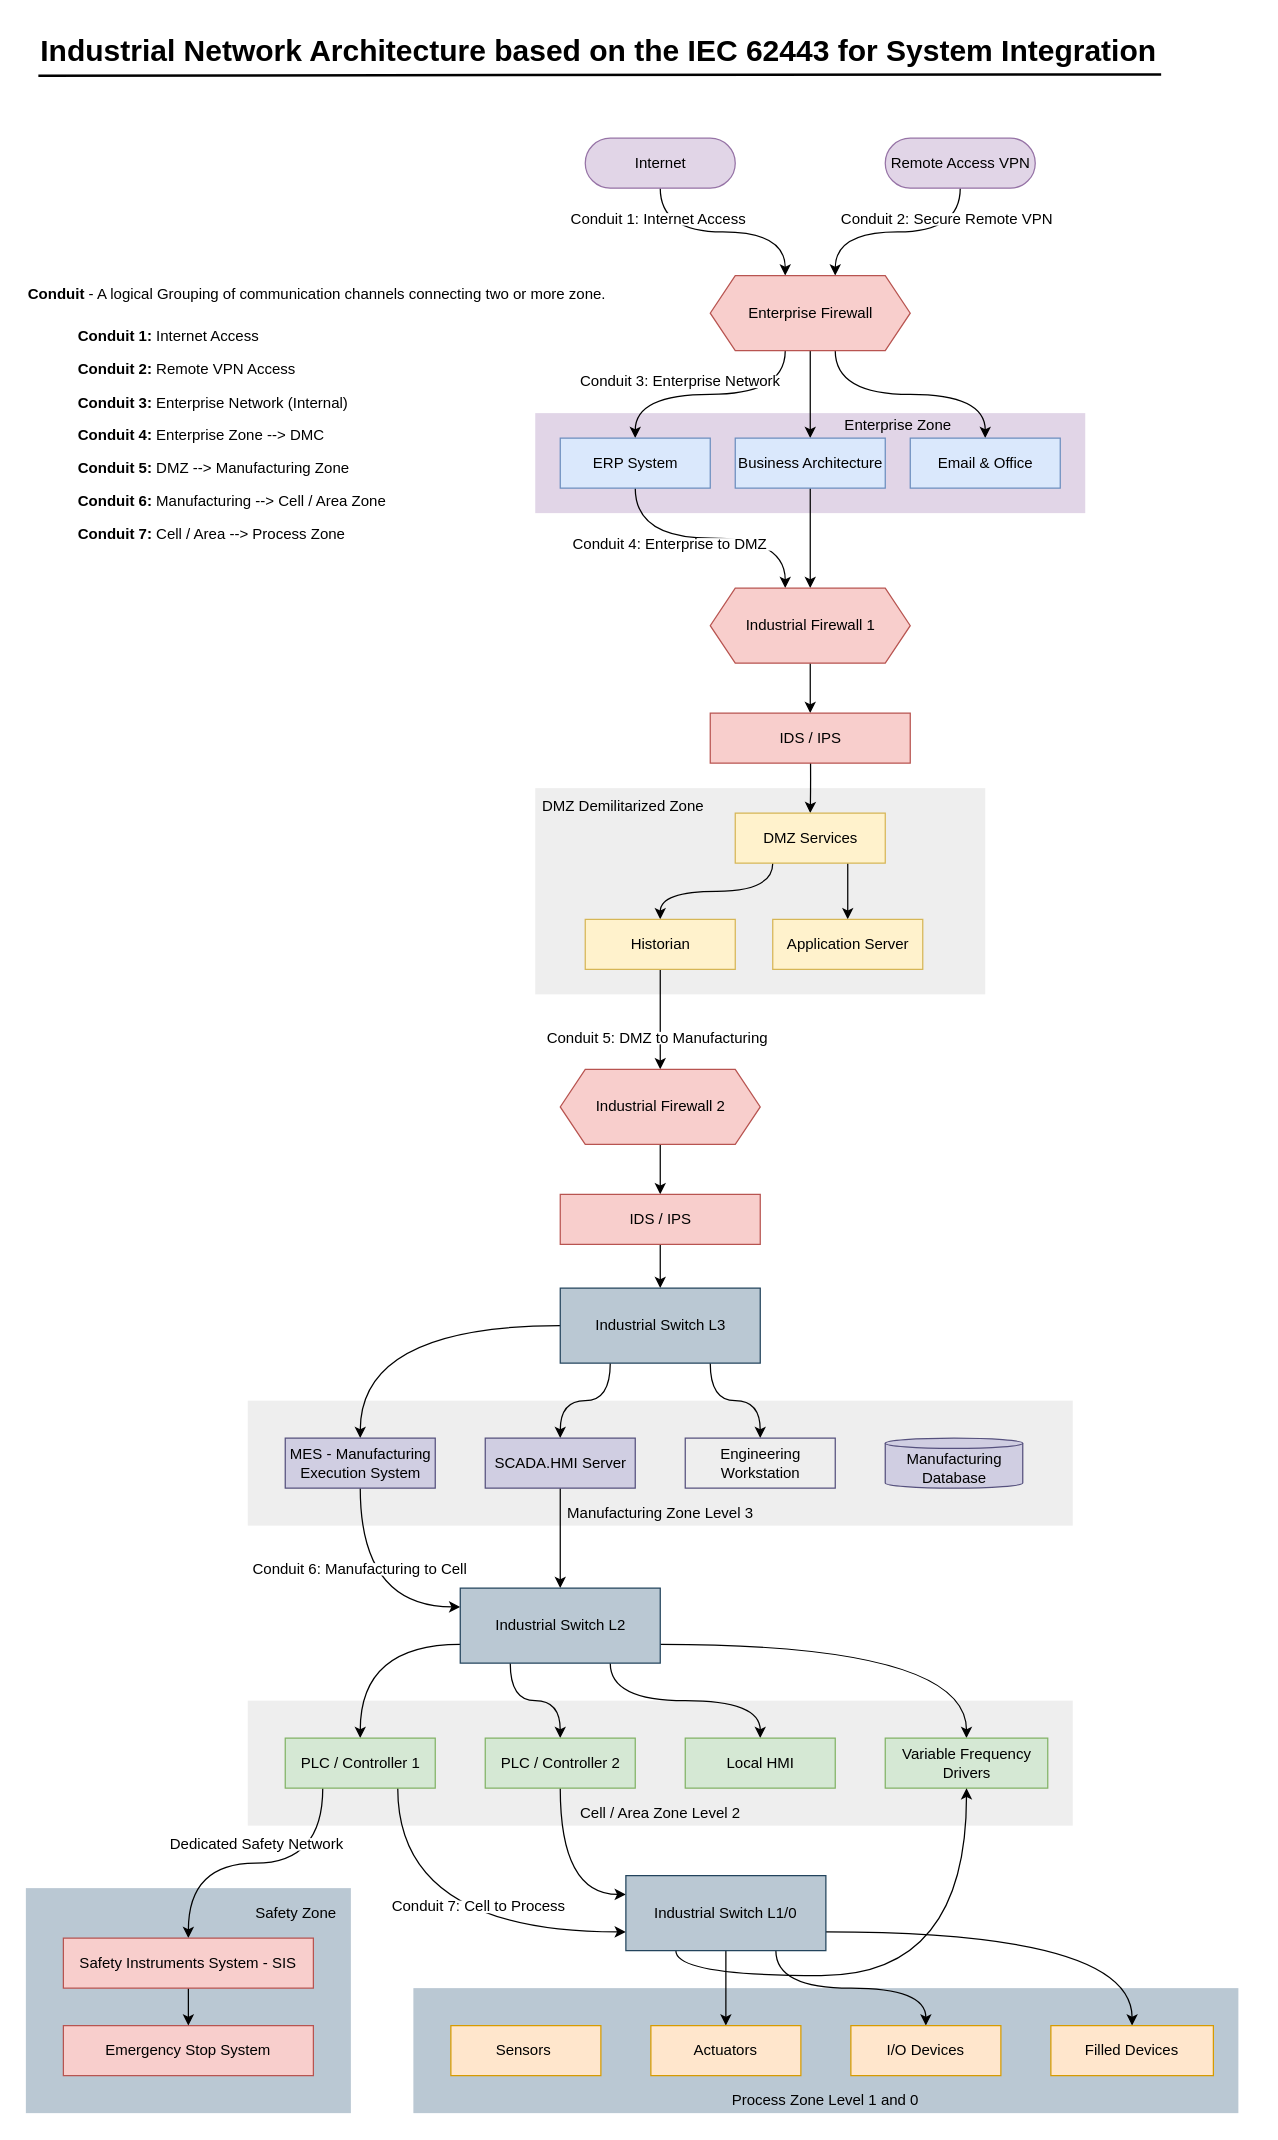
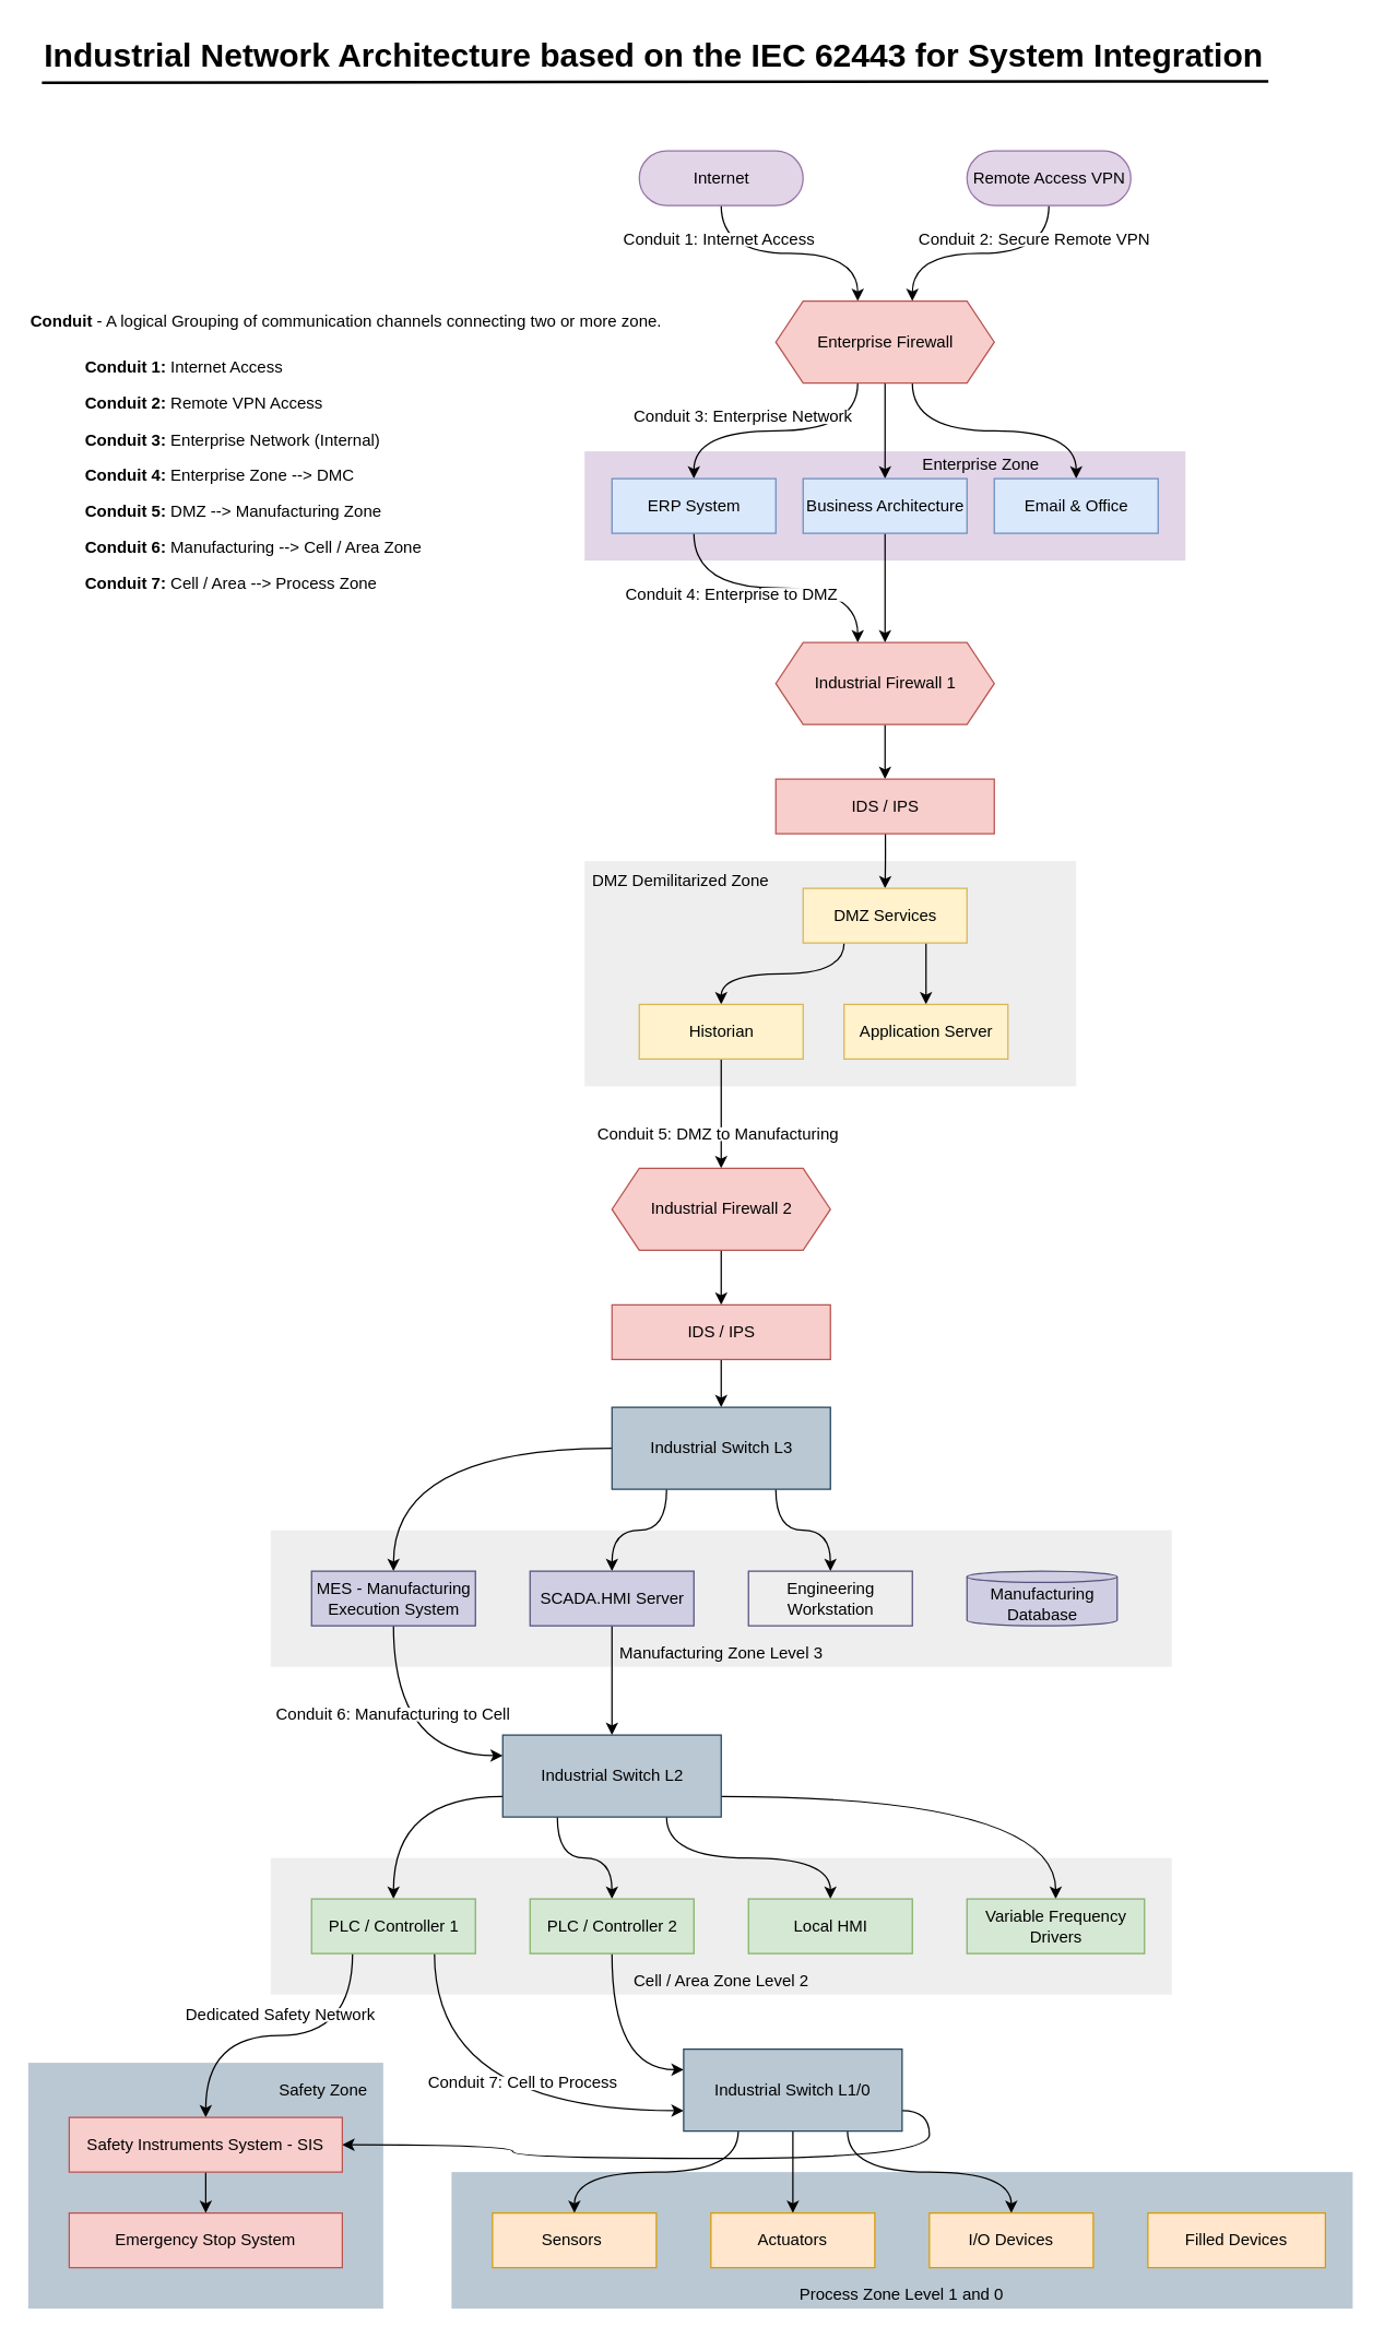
- <mxCell id="71" style="edgeStyle=orthogonalEdgeStyle;curved=1;rounded=0;orthogonalLoop=1;jettySize=auto;html=1;exitX=1;exitY=0.75;exitDx=0;exitDy=0;" edge="1" parent="2" source="72" target="77"><mxGeometry relative="1" as="geometry" /></mxCell>
+ <mxCell id="71" style="edgeStyle=orthogonalEdgeStyle;curved=1;rounded=0;orthogonalLoop=1;jettySize=auto;html=1;exitX=1;exitY=0.75;exitDx=0;exitDy=0;" edge="1" parent="2" source="72" target="80"><mxGeometry relative="1" as="geometry" /></mxCell>
- <mxCell id="69" style="edgeStyle=orthogonalEdgeStyle;curved=1;rounded=0;orthogonalLoop=1;jettySize=auto;html=1;exitX=0.25;exitY=1;exitDx=0;exitDy=0;" edge="1" parent="2" source="72" target="67"><mxGeometry relative="1" as="geometry" /></mxCell>
+ <mxCell id="69" style="edgeStyle=orthogonalEdgeStyle;curved=1;rounded=0;orthogonalLoop=1;jettySize=auto;html=1;exitX=0.25;exitY=1;exitDx=0;exitDy=0;" edge="1" parent="2" source="72" target="75"><mxGeometry relative="1" as="geometry" /></mxCell>
